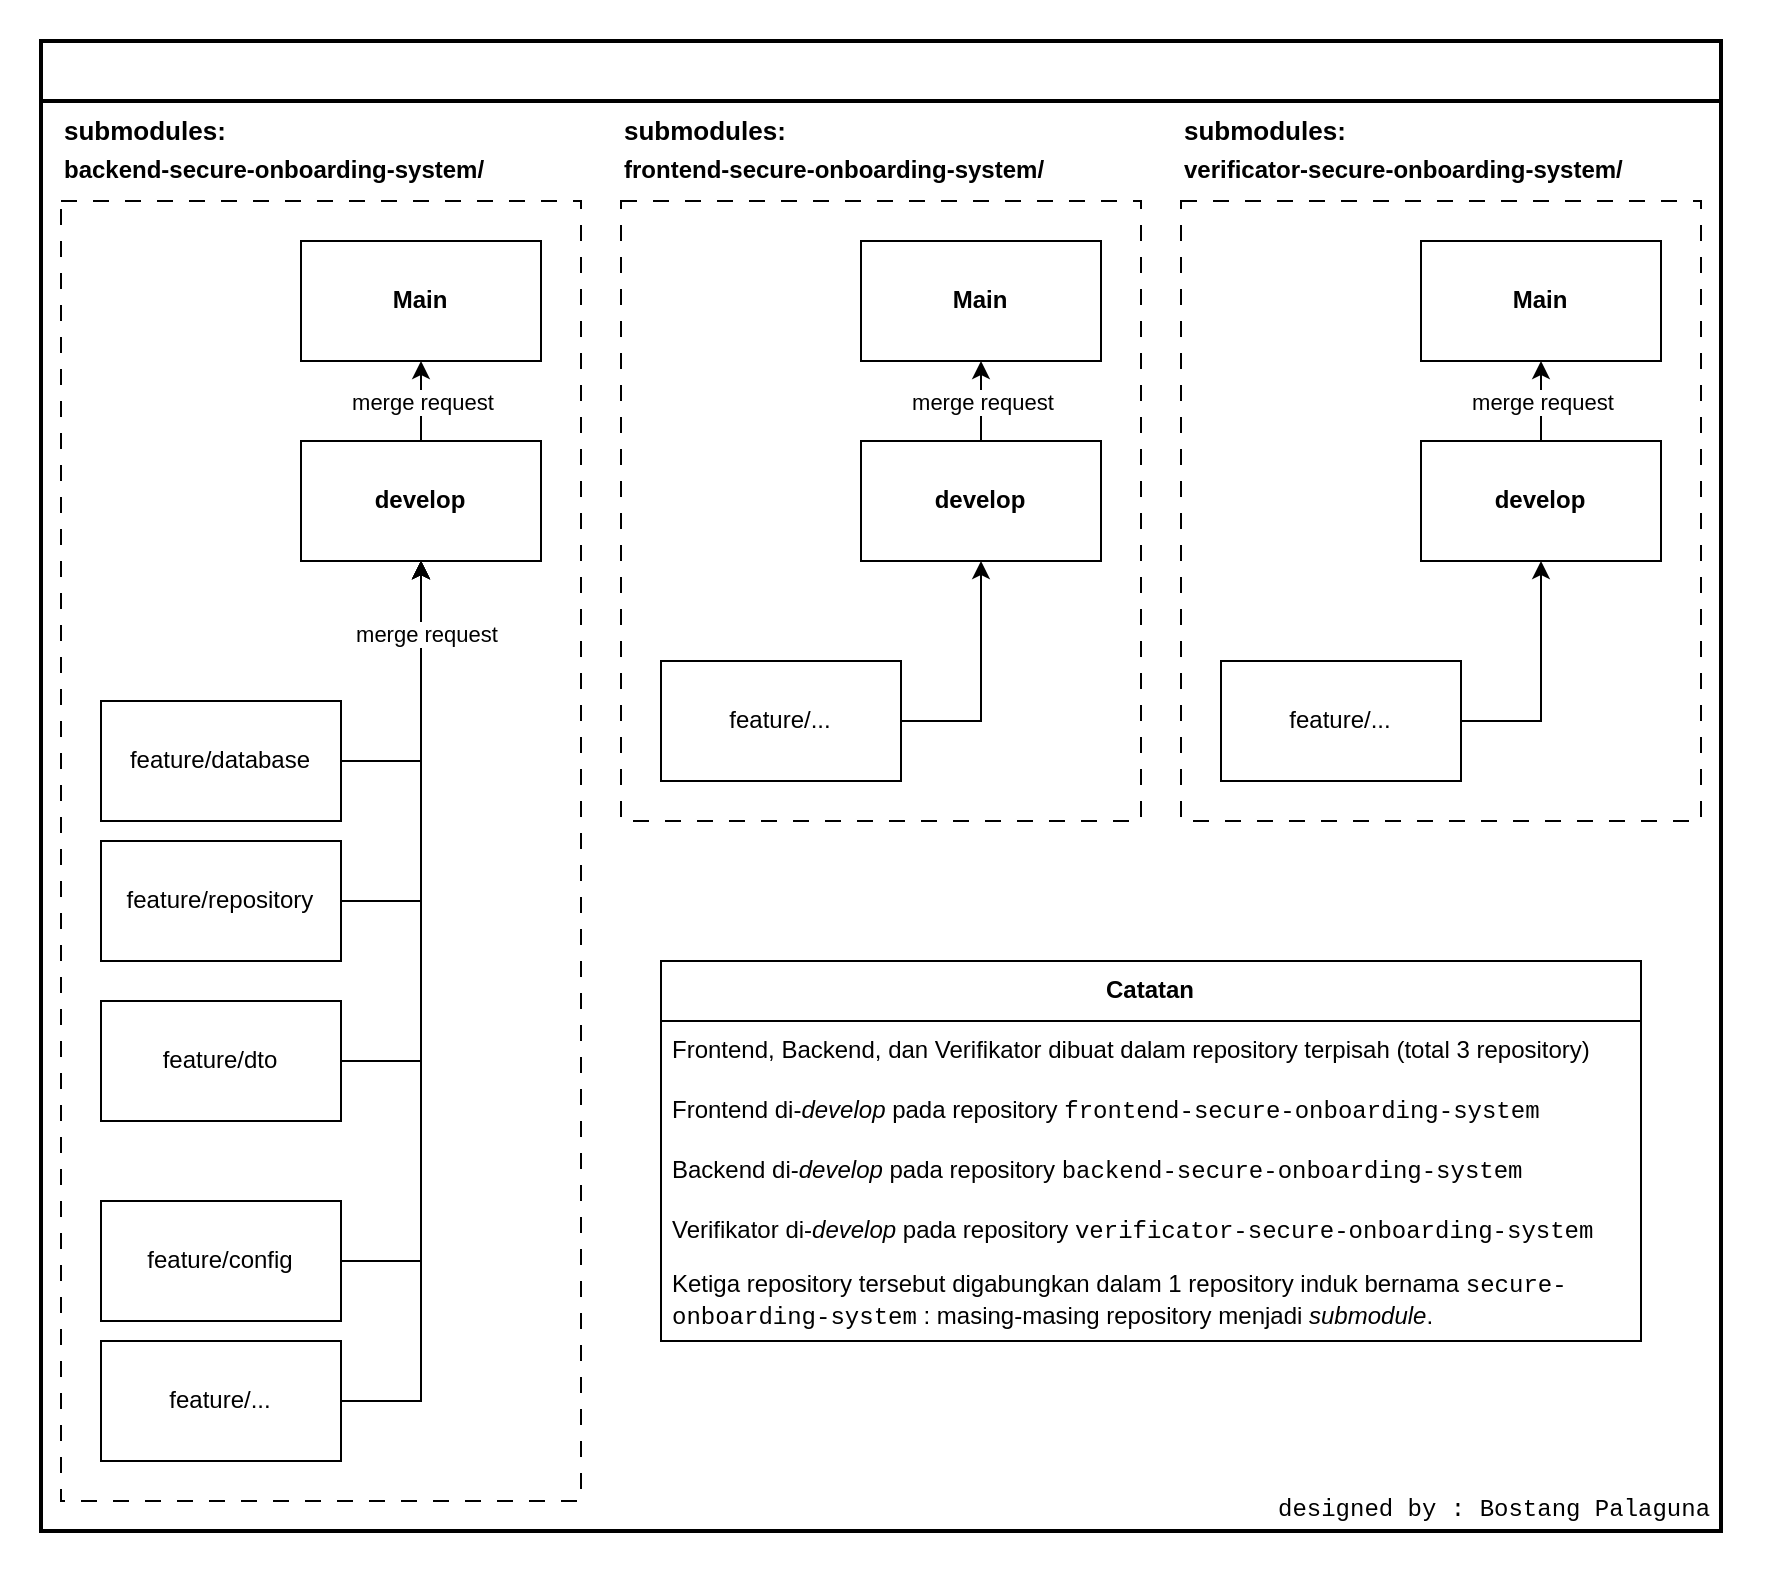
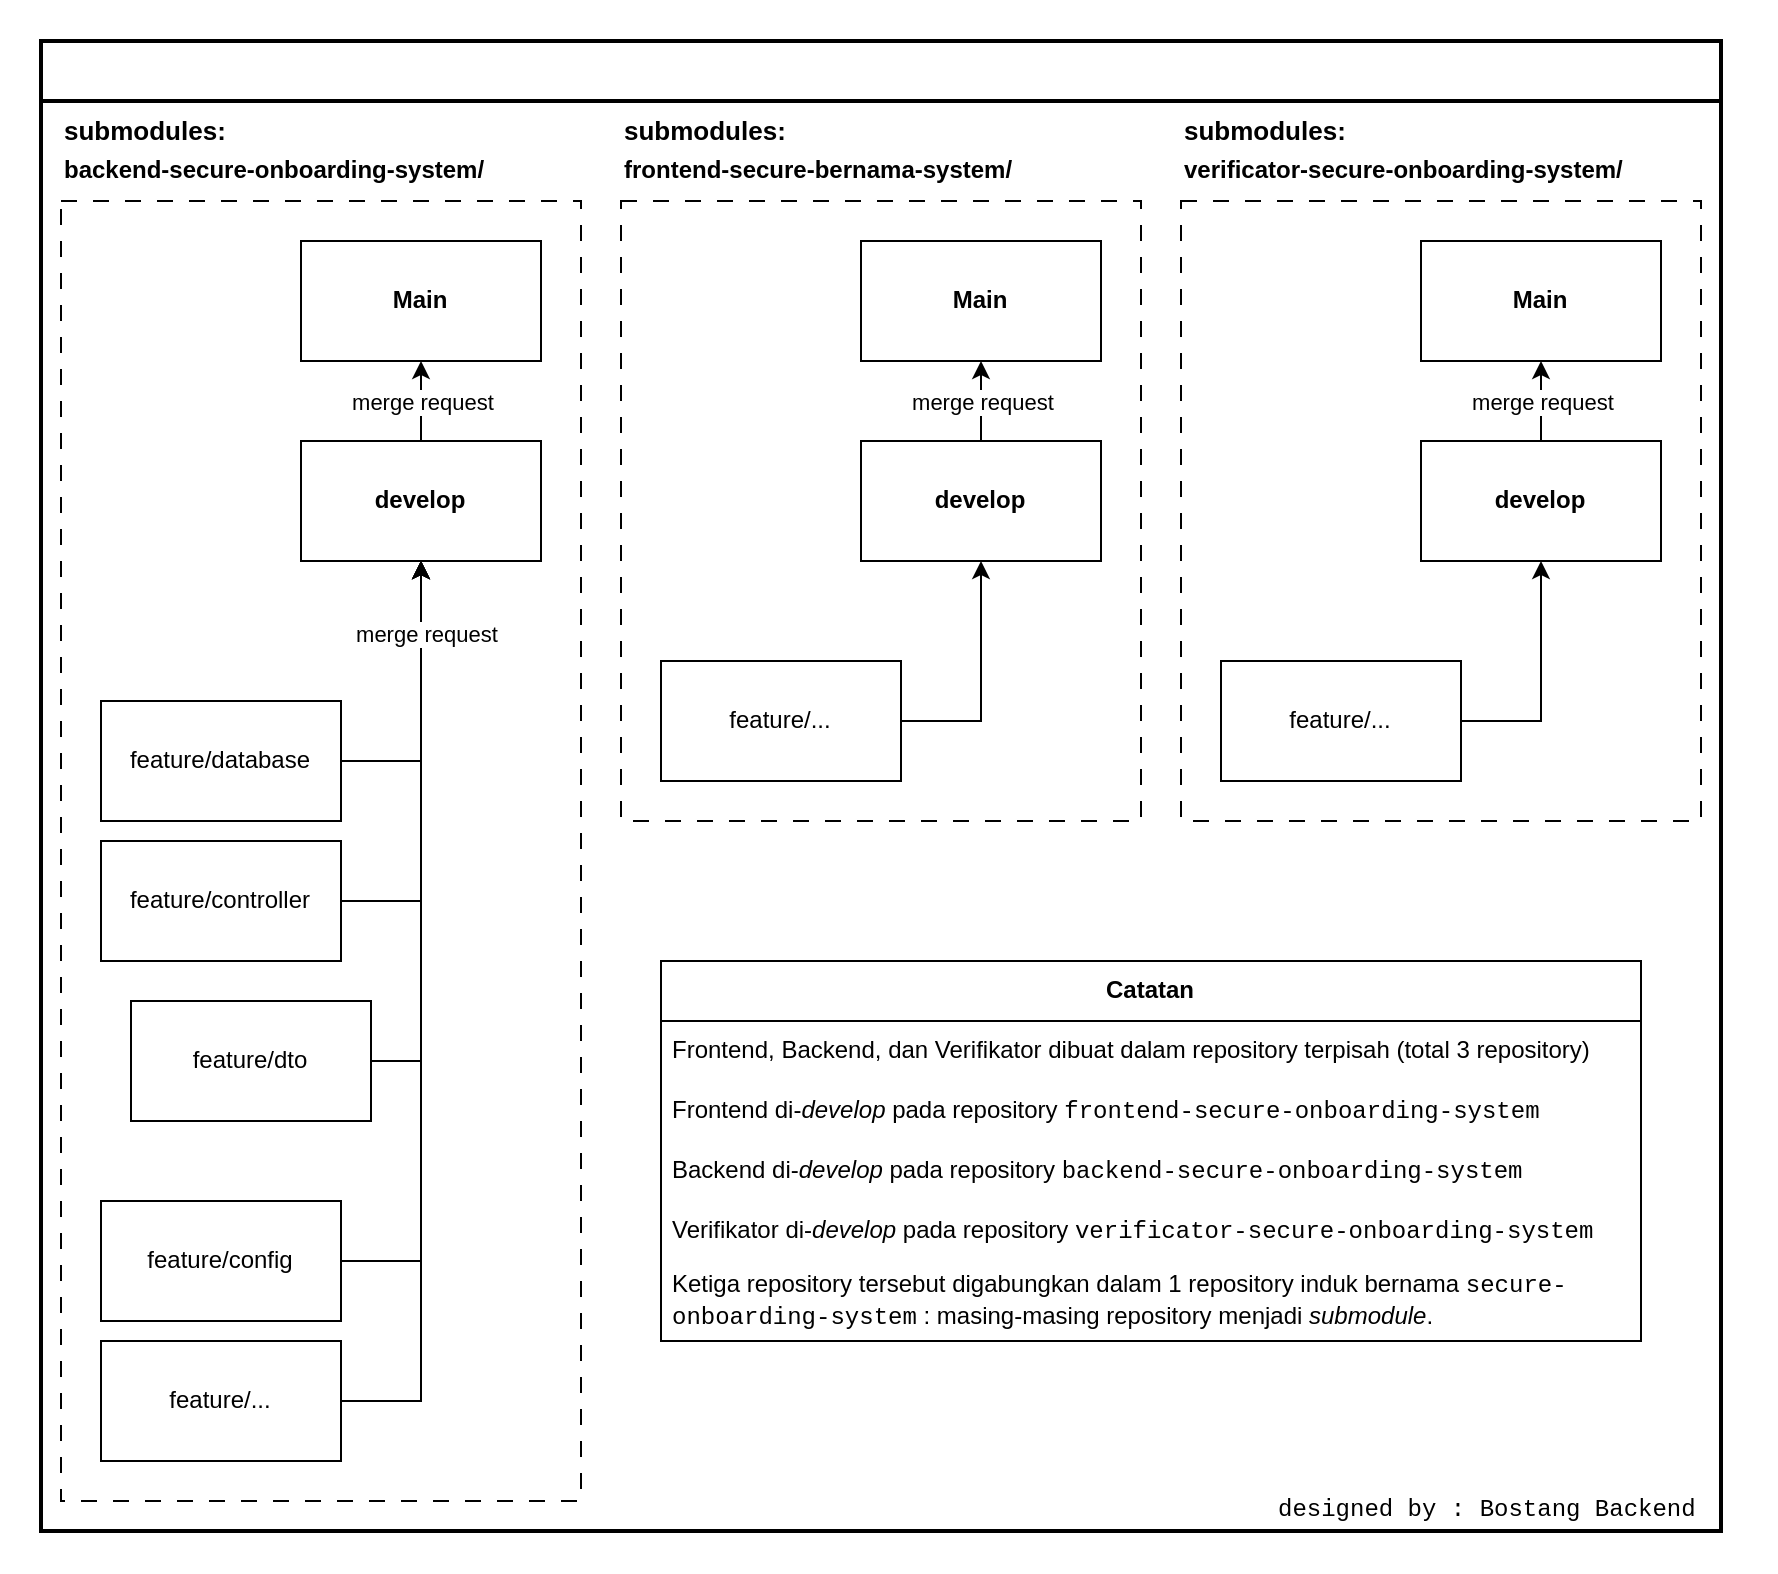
- <mxCell id="27" value="&lt;b&gt;frontend-secure-onboarding-system/&lt;/b&gt;" style="text;html=1;align=left;verticalAlign=middle;whiteSpace=wrap;rounded=0;" parent="1" vertex="1"><mxGeometry x="310" y="70" width="230" height="30" as="geometry" /></mxCell>
+ <mxCell id="27" value="&lt;b&gt;frontend-secure-bernama-system/&lt;/b&gt;" style="text;html=1;align=left;verticalAlign=middle;whiteSpace=wrap;rounded=0;" parent="1" vertex="1"><mxGeometry x="310" y="70" width="230" height="30" as="geometry" /></mxCell>
- <mxCell id="11" value="feature/repository" style="rounded=0;whiteSpace=wrap;html=1;" parent="1" vertex="1"><mxGeometry x="50" y="420" width="120" height="60" as="geometry" /></mxCell>
+ <mxCell id="11" value="feature/controller" style="rounded=0;whiteSpace=wrap;html=1;" parent="1" vertex="1"><mxGeometry x="50" y="420" width="120" height="60" as="geometry" /></mxCell>
- <mxCell id="13" value="feature/dto" style="rounded=0;whiteSpace=wrap;html=1;" parent="1" vertex="1"><mxGeometry x="50" y="500" width="120" height="60" as="geometry" /></mxCell>
+ <mxCell id="13" value="feature/dto" style="rounded=0;whiteSpace=wrap;html=1;" parent="1" vertex="1"><mxGeometry x="65" y="500" width="120" height="60" as="geometry" /></mxCell>
- <mxCell id="39" value="designed by : Bostang Palaguna" style="text;html=1;align=left;verticalAlign=middle;whiteSpace=wrap;rounded=0;fontFamily=Courier New;" vertex="1" parent="1"><mxGeometry x="637" y="747" width="230" height="15" as="geometry" /></mxCell>
+ <mxCell id="39" value="designed by : Bostang Backend" style="text;html=1;align=left;verticalAlign=middle;whiteSpace=wrap;rounded=0;fontFamily=Courier New;" vertex="1" parent="1"><mxGeometry x="637" y="747" width="230" height="15" as="geometry" /></mxCell>
